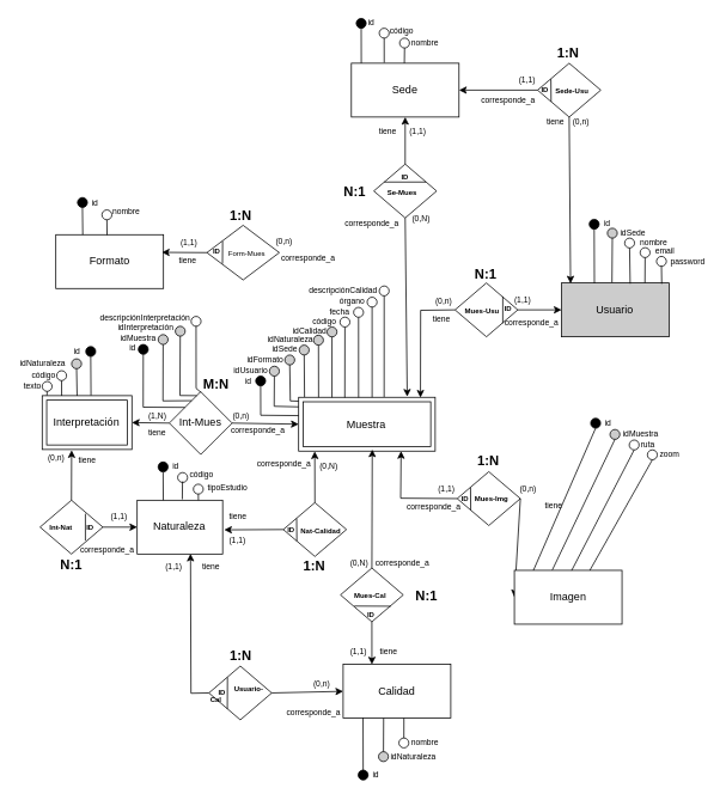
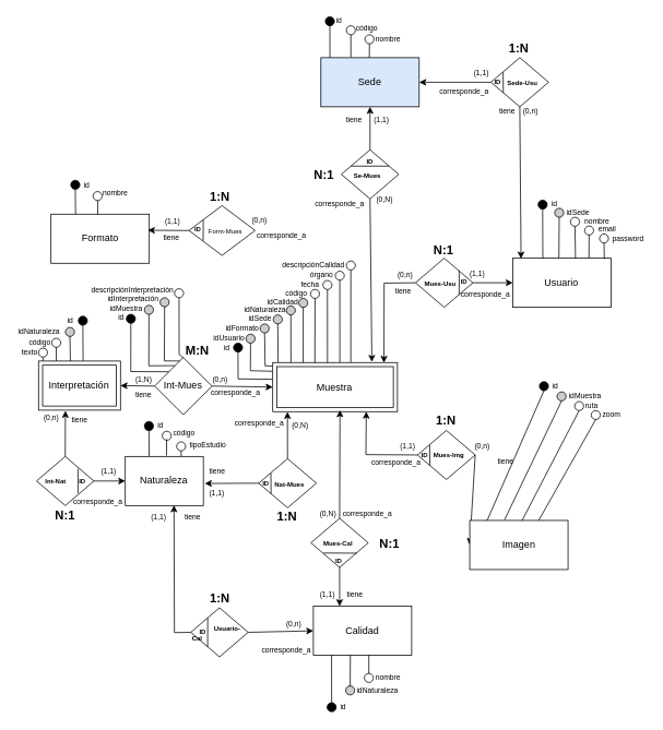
- <mxCell id="5" value="Sede" style="rounded=0;whiteSpace=wrap;html=1;" parent="1" vertex="1"><mxGeometry x="391.05" y="70" width="120" height="60" as="geometry" /></mxCell>
+ <mxCell id="5" value="Sede" style="rounded=0;whiteSpace=wrap;html=1;fillColor=#dae8fc;" parent="1" vertex="1"><mxGeometry x="391.05" y="70" width="120" height="60" as="geometry" /></mxCell>
- <mxCell id="54" value="Usuario" style="rounded=0;whiteSpace=wrap;html=1;fillColor=#cccccc;" parent="1" vertex="1"><mxGeometry x="625.31" y="315" width="120" height="60" as="geometry" /></mxCell>
+ <mxCell id="54" value="Usuario" style="rounded=0;whiteSpace=wrap;html=1;" parent="1" vertex="1"><mxGeometry x="625.31" y="315" width="120" height="60" as="geometry" /></mxCell>
- <mxCell id="212" value="&lt;font style=&quot;font-size: 8px;&quot;&gt;&amp;nbsp; &amp;nbsp; &amp;nbsp; &amp;nbsp; Nat-Calidad&lt;/font&gt;" style="shape=rhombus;perimeter=rhombusPerimeter;whiteSpace=wrap;html=1;align=left;fontStyle=1;fontSize=10;" parent="1" vertex="1"><mxGeometry x="315.16" y="559.94" width="70.42" height="60" as="geometry" /></mxCell>
+ <mxCell id="212" value="&lt;font style=&quot;font-size: 8px;&quot;&gt;&amp;nbsp; &amp;nbsp; &amp;nbsp; &amp;nbsp; Nat-Mues&lt;/font&gt;" style="shape=rhombus;perimeter=rhombusPerimeter;whiteSpace=wrap;html=1;align=left;fontStyle=1;fontSize=10;" parent="1" vertex="1"><mxGeometry x="315.16" y="559.94" width="70.42" height="60" as="geometry" /></mxCell>
